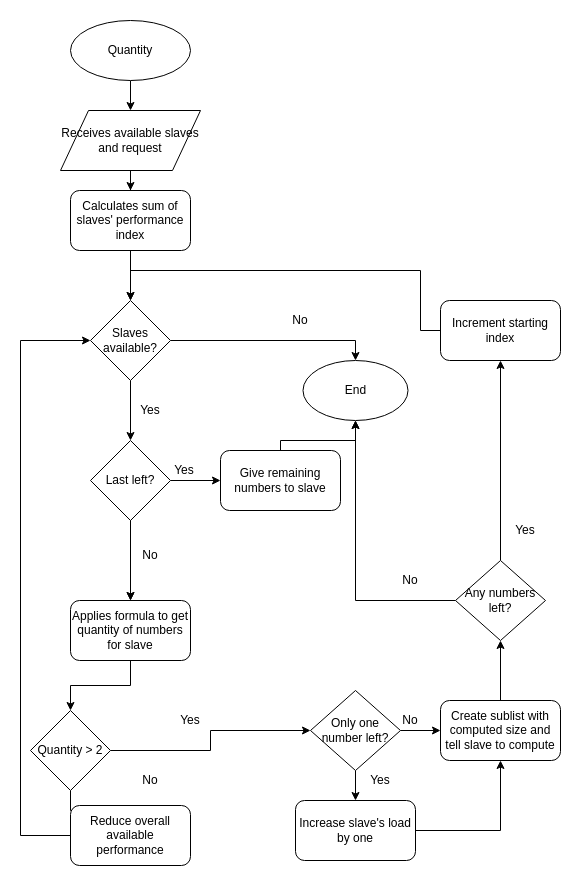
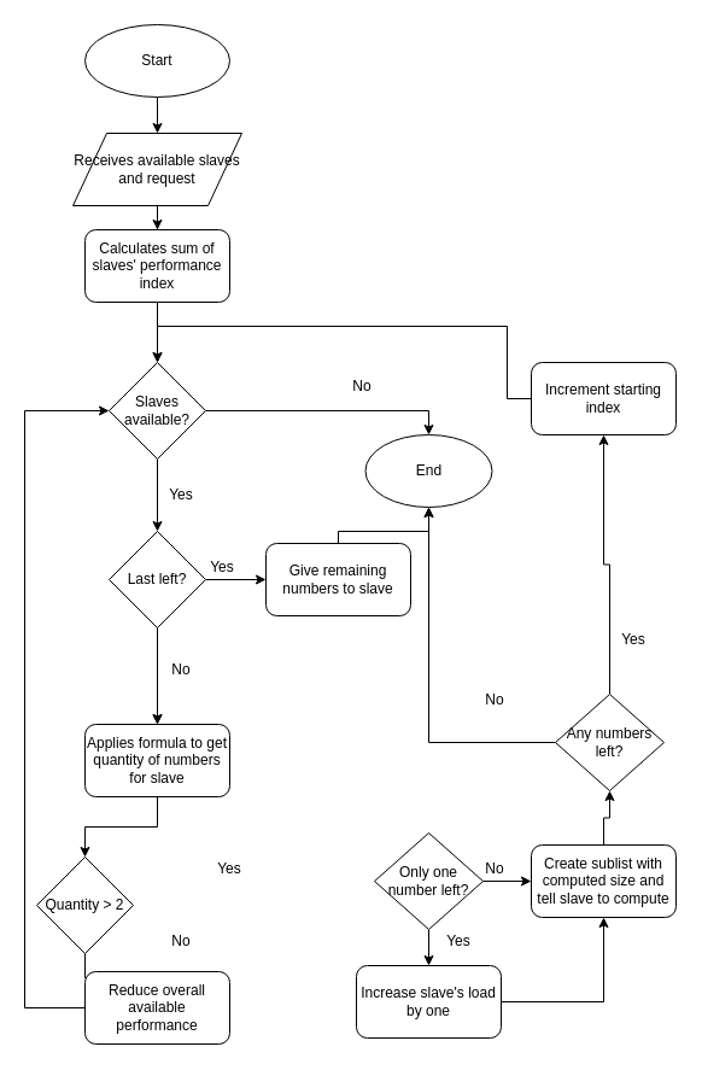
- <mxCell id="3" value="Quantity" style="ellipse;whiteSpace=wrap;html=1;" parent="1" vertex="1"><mxGeometry x="70" y="20" width="120" height="60" as="geometry" /></mxCell>
+ <mxCell id="3" value="Start" style="ellipse;whiteSpace=wrap;html=1;" parent="1" vertex="1"><mxGeometry x="70" y="20" width="120" height="60" as="geometry" /></mxCell>
- <mxCell id="32" value="Any numbers left?" style="rhombus;whiteSpace=wrap;html=1;" parent="1" vertex="1"><mxGeometry x="455" y="560" width="90" height="80" as="geometry" /></mxCell>
+ <mxCell id="32" value="Any numbers left?" style="rhombus;whiteSpace=wrap;html=1;" parent="1" vertex="1"><mxGeometry x="460" y="575" width="90" height="80" as="geometry" /></mxCell>
- <mxCell id="11" value="" style="edgeStyle=orthogonalEdgeStyle;rounded=0;orthogonalLoop=1;jettySize=auto;html=1;" parent="1" source="12" target="19" edge="1"><mxGeometry relative="1" as="geometry" /></mxCell>
